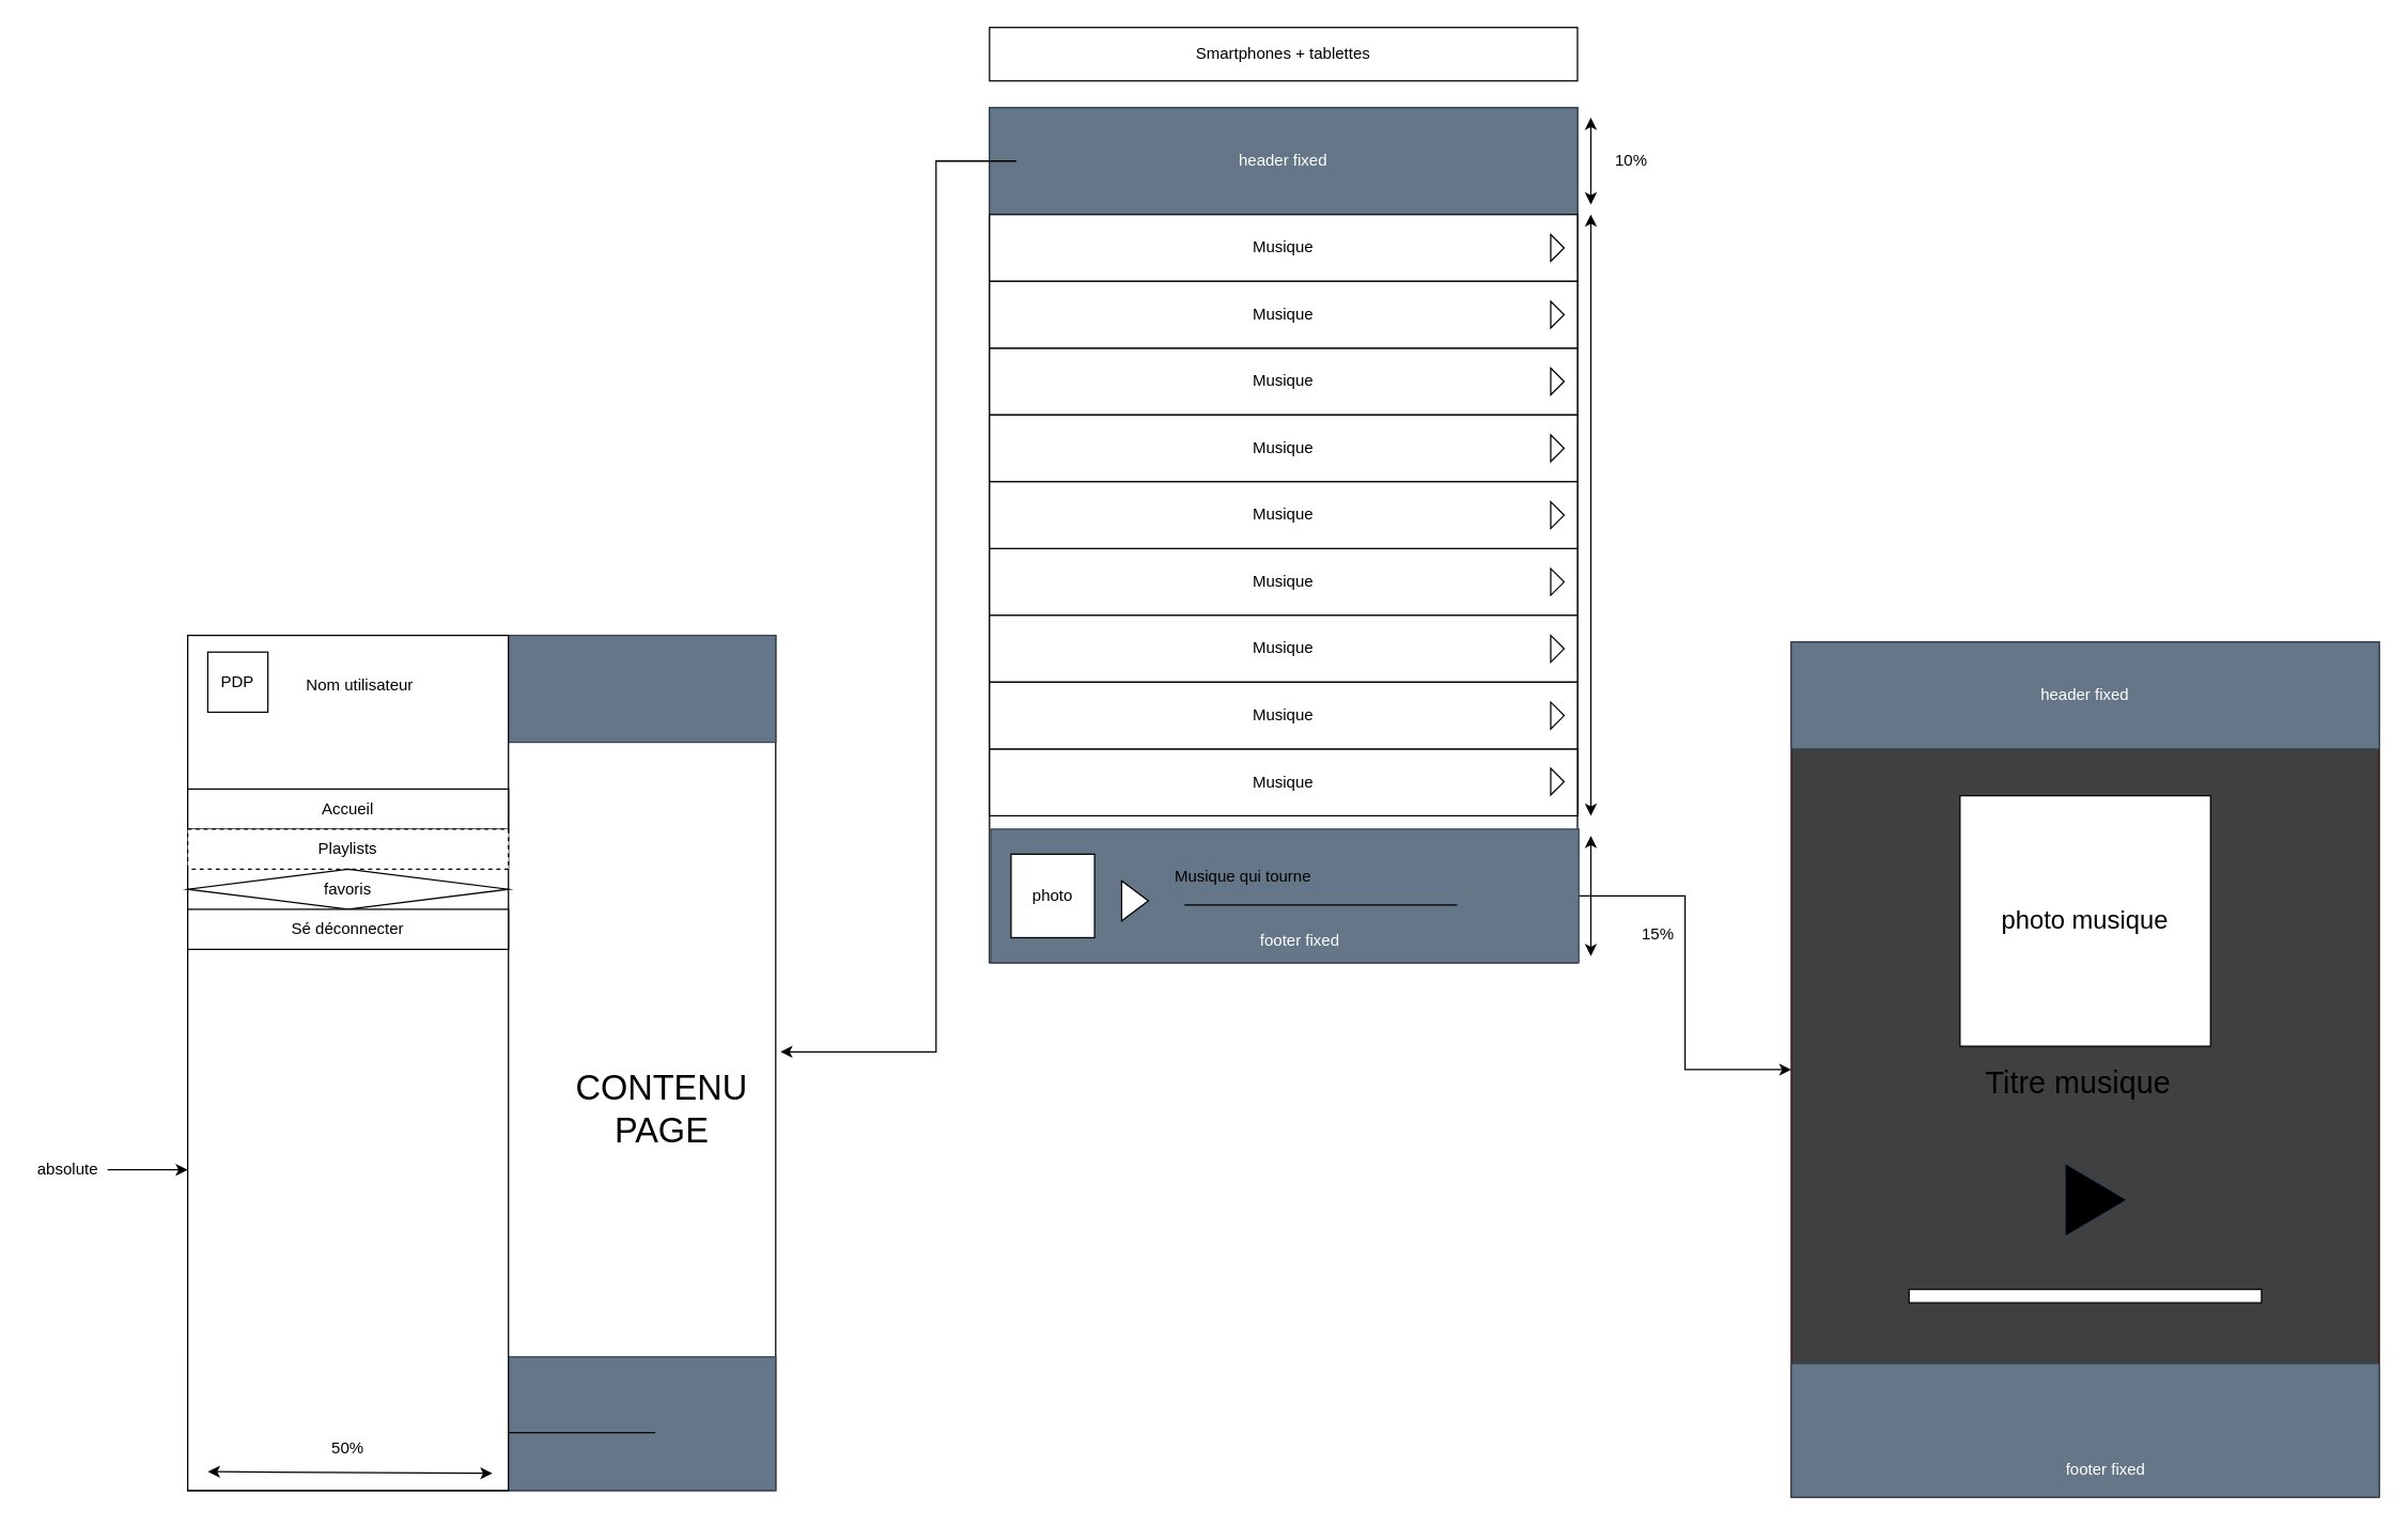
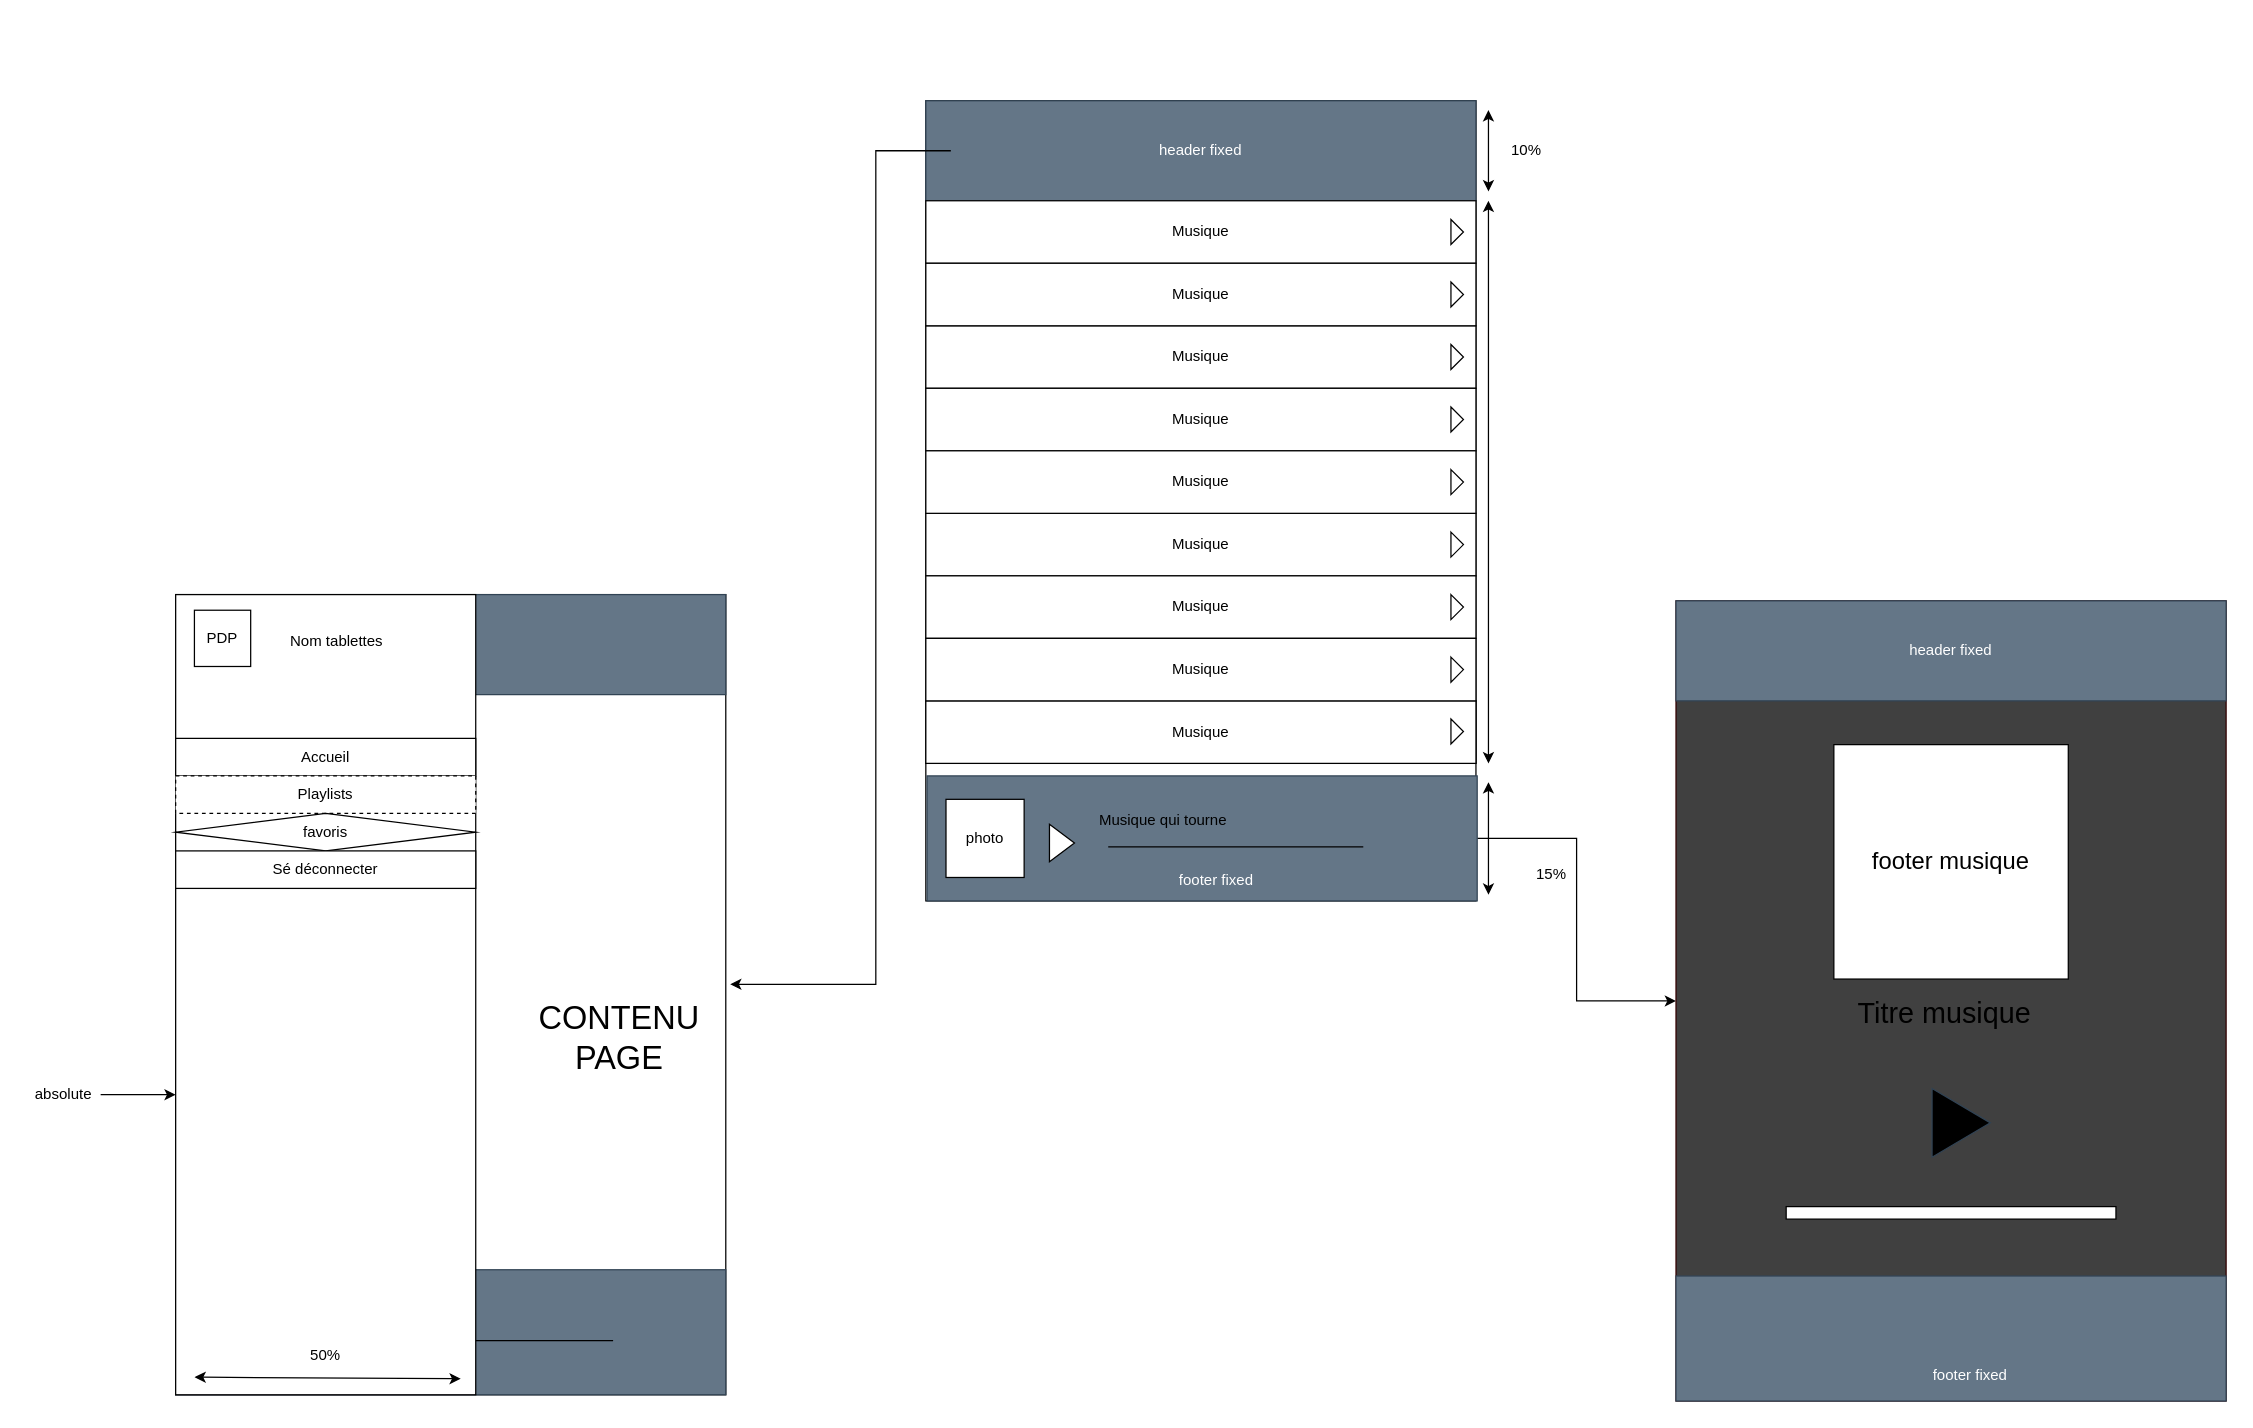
- <mxCell id="3" value="Smartphones + tablettes&lt;br&gt;" style="rounded=0;whiteSpace=wrap;html=1;" vertex="1" parent="1"><mxGeometry x="740" y="20" width="440" height="40" as="geometry" /></mxCell>
- <mxCell id="65" value="Nom utilisateur" style="text;html=1;strokeColor=none;fillColor=none;align=center;verticalAlign=middle;whiteSpace=wrap;rounded=0;" vertex="1" parent="1"><mxGeometry x="218.63" y="502.5" width="100" height="20" as="geometry" /></mxCell>
+ <mxCell id="65" value="Nom tablettes" style="text;html=1;strokeColor=none;fillColor=none;align=center;verticalAlign=middle;whiteSpace=wrap;rounded=0;" vertex="1" parent="1"><mxGeometry x="218.63" y="502.5" width="100" height="20" as="geometry" /></mxCell>
- <mxCell id="44" value="&lt;font style=&quot;font-size: 19px&quot;&gt;photo musique&lt;/font&gt;" style="whiteSpace=wrap;html=1;aspect=fixed;" vertex="1" parent="1"><mxGeometry x="1466.26" y="595" width="187.5" height="187.5" as="geometry" /></mxCell>
+ <mxCell id="44" value="&lt;font style=&quot;font-size: 19px&quot;&gt;footer musique&lt;/font&gt;" style="whiteSpace=wrap;html=1;aspect=fixed;" vertex="1" parent="1"><mxGeometry x="1466.26" y="595" width="187.5" height="187.5" as="geometry" /></mxCell>
